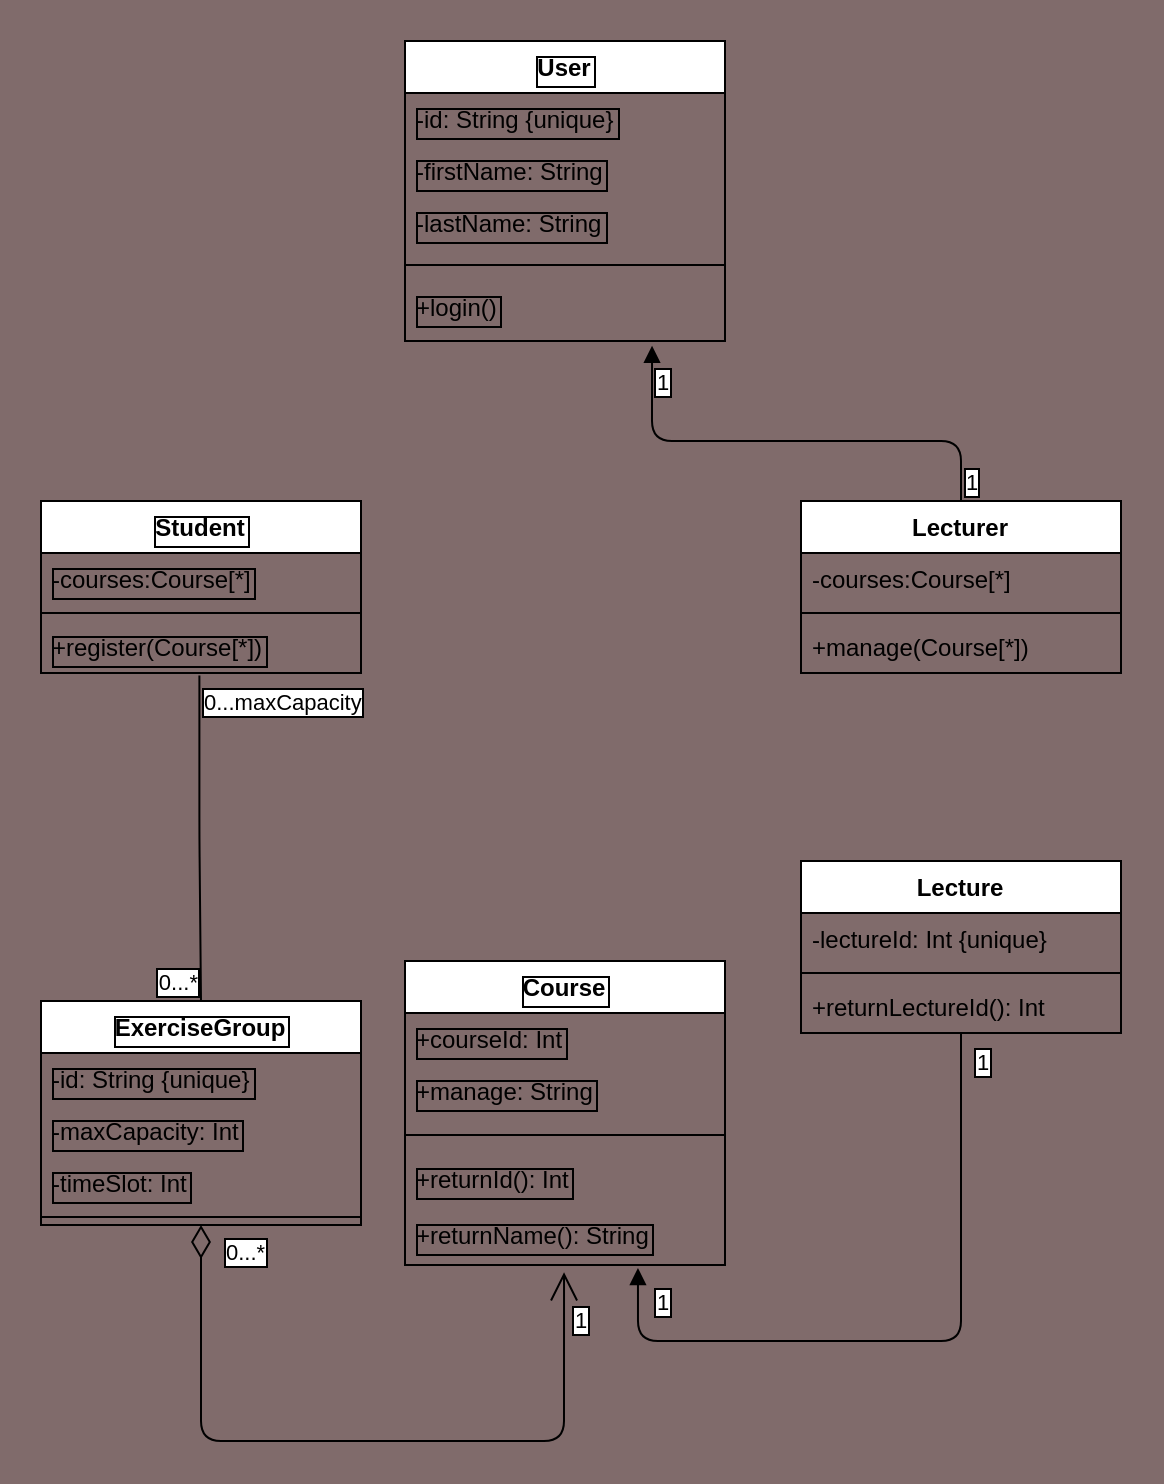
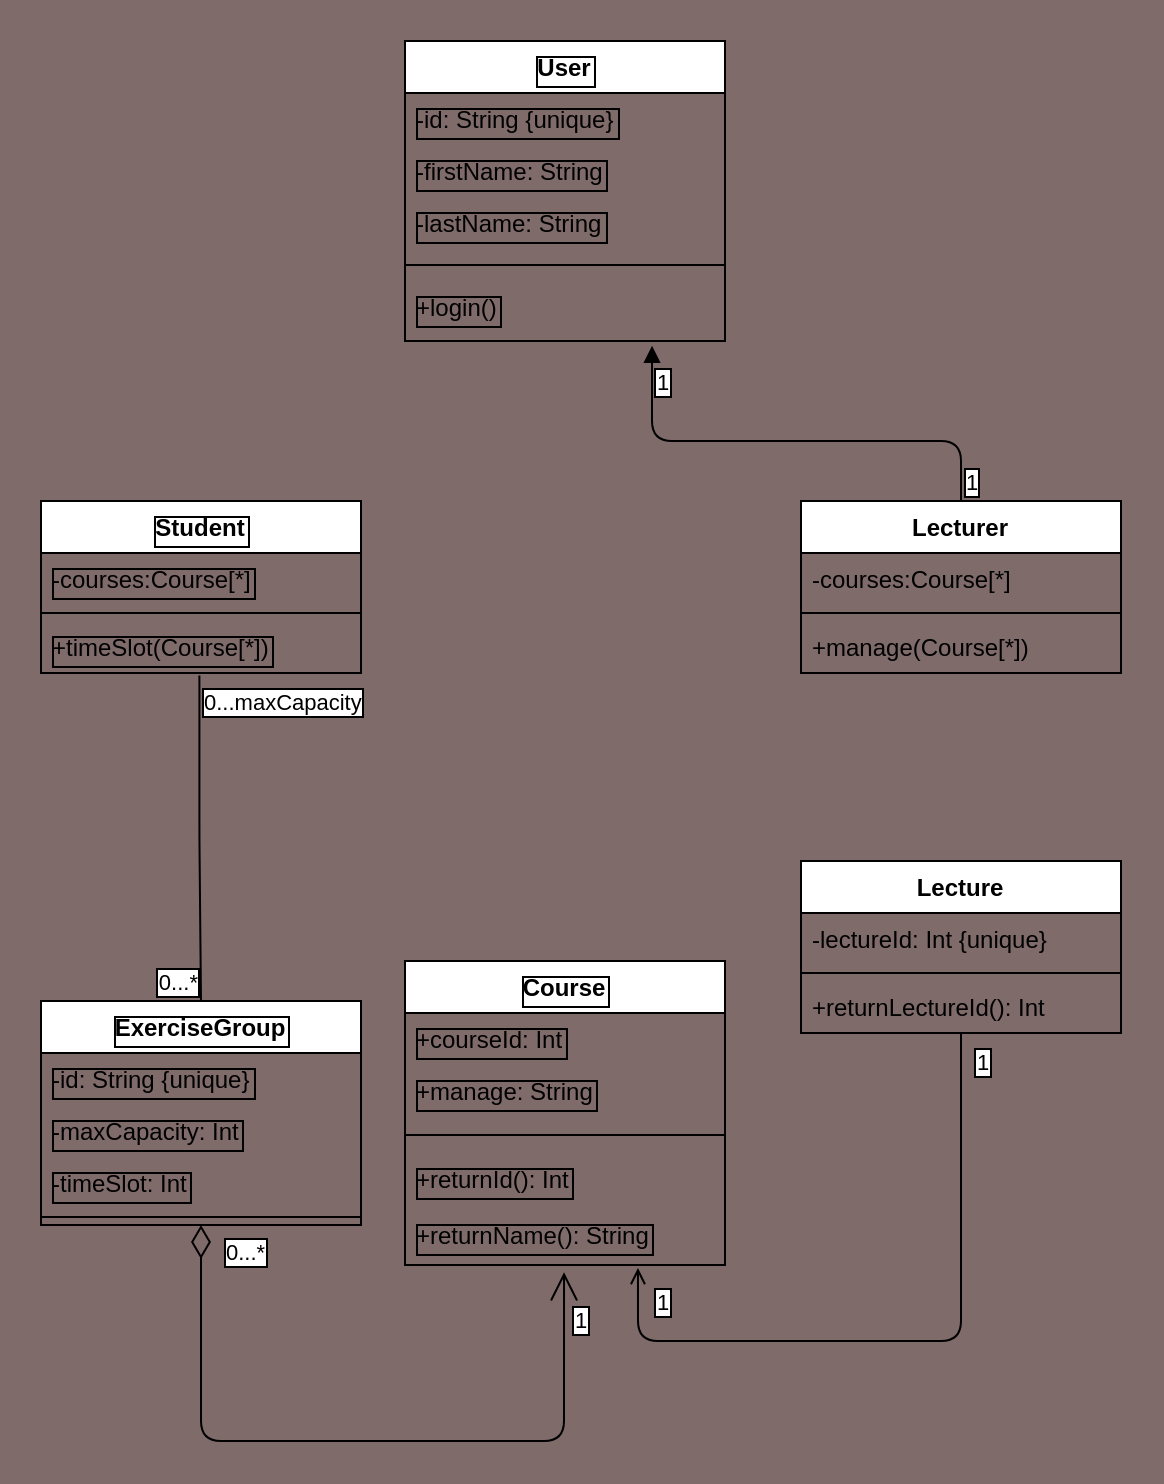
- <mxCell id="21" value="+register(Course[*])" style="text;strokeColor=none;fillColor=none;align=left;verticalAlign=top;spacingLeft=4;spacingRight=4;overflow=hidden;rotatable=0;points=[[0,0.5],[1,0.5]];portConstraint=eastwest;fontColor=#000000;labelBorderColor=#000000;" vertex="1" parent="18"><mxGeometry y="60" width="160" height="26" as="geometry" /></mxCell>
+ <mxCell id="21" value="+timeSlot(Course[*])" style="text;strokeColor=none;fillColor=none;align=left;verticalAlign=top;spacingLeft=4;spacingRight=4;overflow=hidden;rotatable=0;points=[[0,0.5],[1,0.5]];portConstraint=eastwest;fontColor=#000000;labelBorderColor=#000000;" vertex="1" parent="18"><mxGeometry y="60" width="160" height="26" as="geometry" /></mxCell>
- <mxCell id="36" value="" style="endArrow=block;endFill=1;html=1;edgeStyle=orthogonalEdgeStyle;align=left;verticalAlign=top;entryX=0.728;entryY=1.053;entryDx=0;entryDy=0;entryPerimeter=0;exitX=0.5;exitY=1;exitDx=0;exitDy=0;fontColor=#000000;labelBorderColor=#000000;" edge="1" parent="1" source="14" target="13"><mxGeometry x="-1" relative="1" as="geometry"><mxPoint x="380" y="660" as="sourcePoint" /><mxPoint x="540" y="660" as="targetPoint" /><Array as="points"><mxPoint x="480" y="670" /><mxPoint x="318" y="670" /></Array></mxGeometry></mxCell>
+ <mxCell id="36" value="" style="endArrow=open;endFill=1;html=1;edgeStyle=orthogonalEdgeStyle;align=left;verticalAlign=top;entryX=0.728;entryY=1.053;entryDx=0;entryDy=0;entryPerimeter=0;exitX=0.5;exitY=1;exitDx=0;exitDy=0;fontColor=#000000;labelBorderColor=#000000;" edge="1" parent="1" source="14" target="13"><mxGeometry x="-1" relative="1" as="geometry"><mxPoint x="380" y="660" as="sourcePoint" /><mxPoint x="540" y="660" as="targetPoint" /><Array as="points"><mxPoint x="480" y="670" /><mxPoint x="318" y="670" /></Array></mxGeometry></mxCell>
